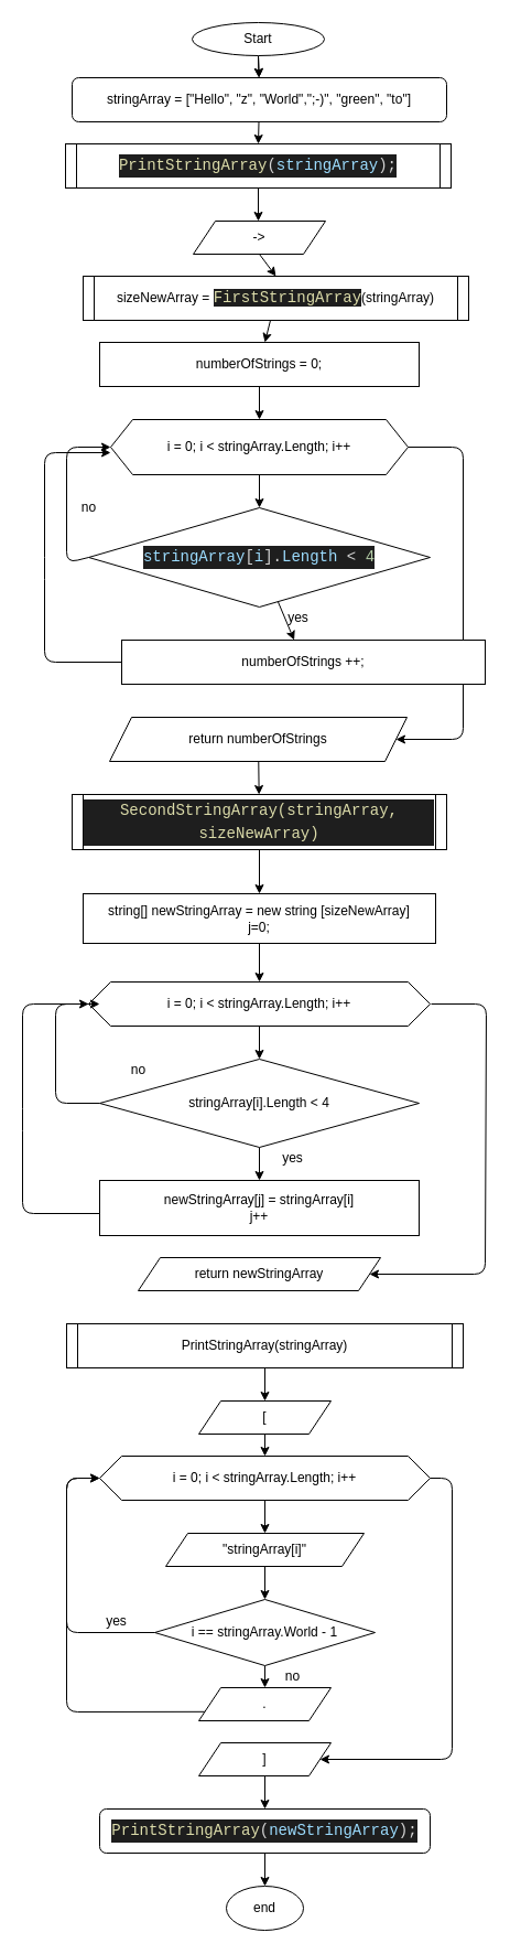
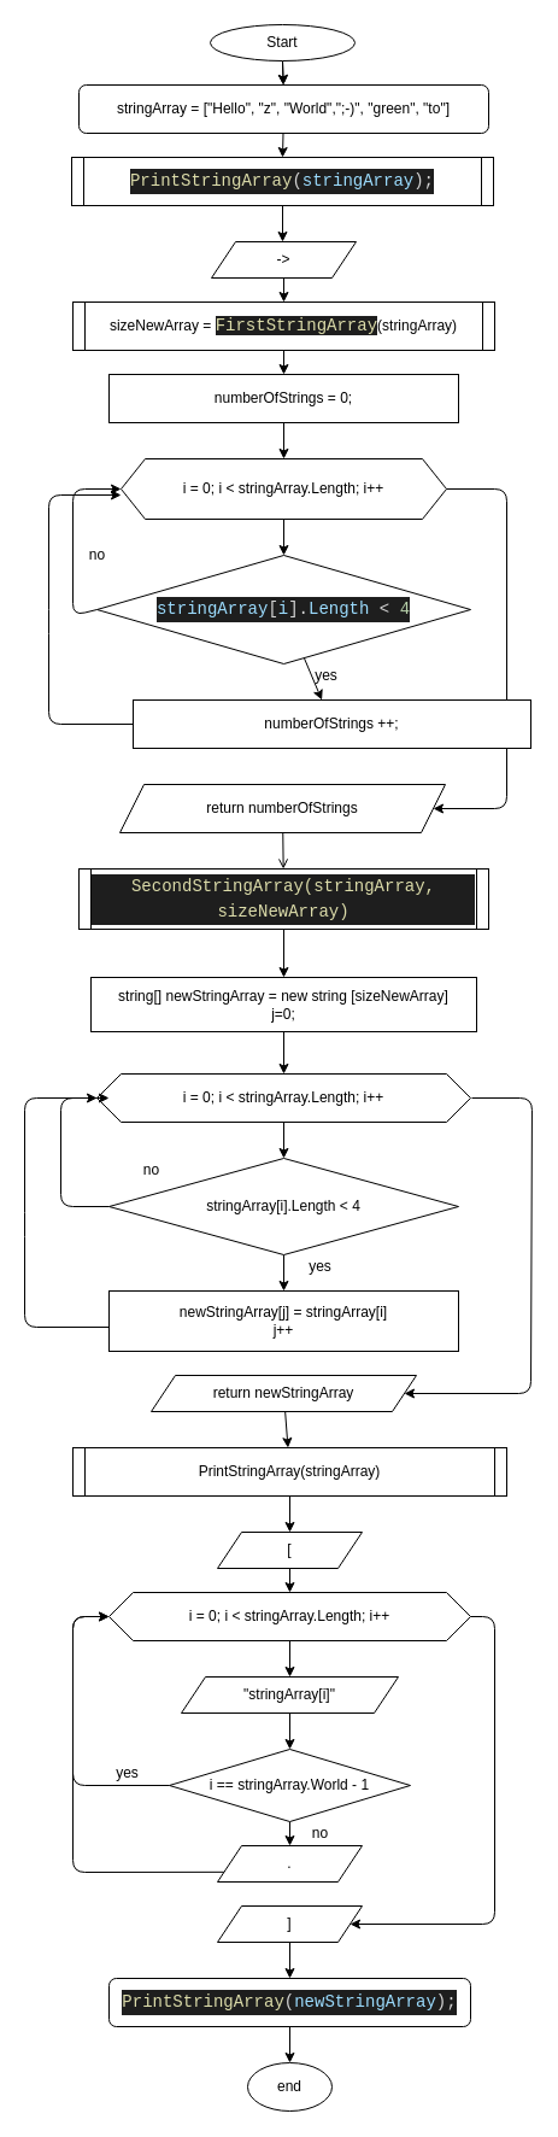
- <mxCell id="8" value="&lt;span&gt;sizeNewArray =&amp;nbsp;&lt;/span&gt;&lt;span style=&quot;color: rgb(220 , 220 , 170) ; background-color: rgb(30 , 30 , 30) ; font-family: &amp;#34;menlo&amp;#34; , &amp;#34;monaco&amp;#34; , &amp;#34;courier new&amp;#34; , monospace ; font-size: 14px&quot;&gt;FirstStringArray&lt;/span&gt;&lt;span&gt;(stringArray)&lt;/span&gt;" style="shape=process;whiteSpace=wrap;html=1;backgroundOutline=1;size=0.029;" vertex="1" parent="1"><mxGeometry x="75" y="250" width="350" height="40" as="geometry" /></mxCell>
+ <mxCell id="8" value="&lt;span&gt;sizeNewArray =&amp;nbsp;&lt;/span&gt;&lt;span style=&quot;color: rgb(220 , 220 , 170) ; background-color: rgb(30 , 30 , 30) ; font-family: &amp;#34;menlo&amp;#34; , &amp;#34;monaco&amp;#34; , &amp;#34;courier new&amp;#34; , monospace ; font-size: 14px&quot;&gt;FirstStringArray&lt;/span&gt;&lt;span&gt;(stringArray)&lt;/span&gt;" style="shape=process;whiteSpace=wrap;html=1;backgroundOutline=1;size=0.029;" vertex="1" parent="1"><mxGeometry x="60" y="250" width="350" height="40" as="geometry" /></mxCell>
- <mxCell id="19" value="" style="edgeStyle=none;html=1;" edge="1" parent="1" source="20" target="25"><mxGeometry relative="1" as="geometry" /></mxCell>
+ <mxCell id="19" value="" style="edgeStyle=none;html=1;endArrow=open;" edge="1" parent="1" source="20" target="25"><mxGeometry relative="1" as="geometry" /></mxCell>
+ <mxCell id="33" value="" style="edgeStyle=none;html=1;" edge="1" parent="1" source="34" target="41"><mxGeometry relative="1" as="geometry" /></mxCell>
